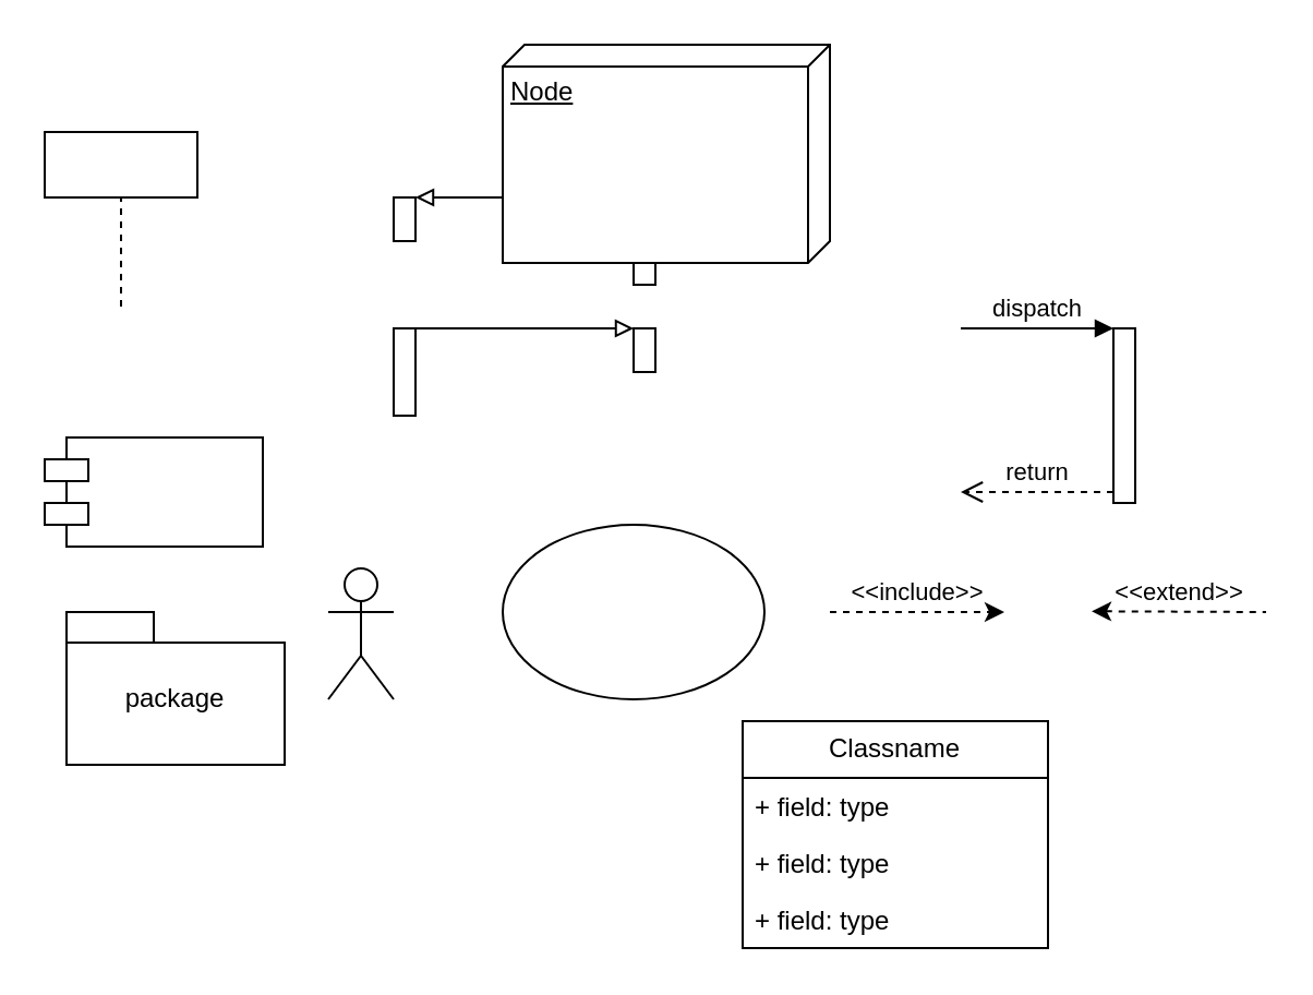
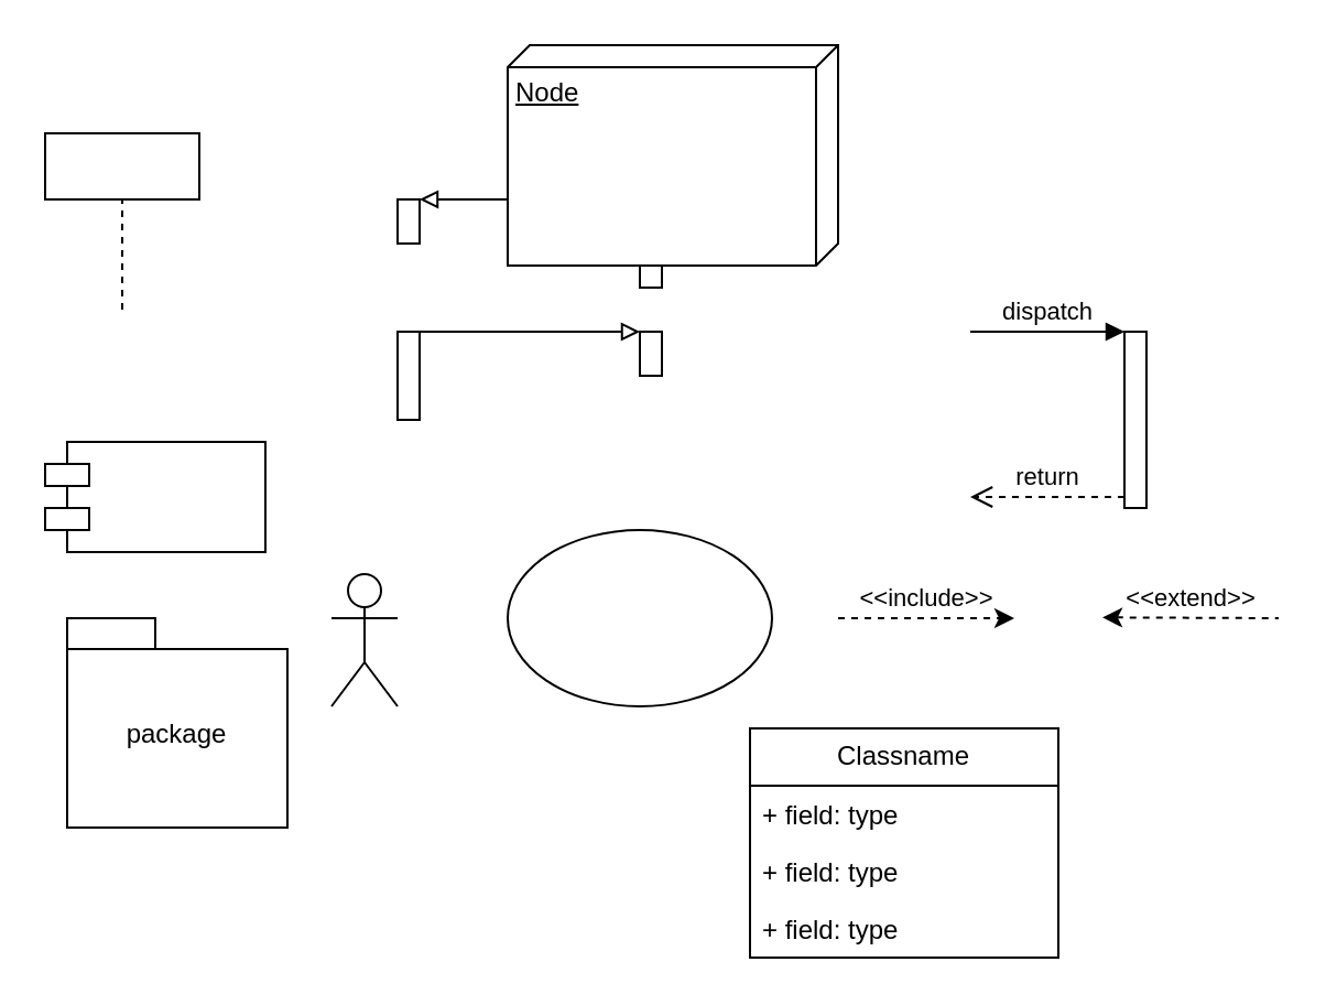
- <mxCell id="22" value="&lt;span style=&quot;font-weight: normal;&quot;&gt;package&lt;/span&gt;" style="shape=folder;fontStyle=1;spacingTop=10;tabWidth=40;tabHeight=14;tabPosition=left;html=1;whiteSpace=wrap;" vertex="1" parent="1"><mxGeometry x="30" y="280" width="100" height="70" as="geometry" /></mxCell>
+ <mxCell id="22" value="&lt;span style=&quot;font-weight: normal;&quot;&gt;package&lt;/span&gt;" style="shape=folder;fontStyle=1;spacingTop=10;tabWidth=40;tabHeight=14;tabPosition=left;html=1;whiteSpace=wrap;" vertex="1" parent="1"><mxGeometry x="30" y="280" width="100" height="95" as="geometry" /></mxCell>
